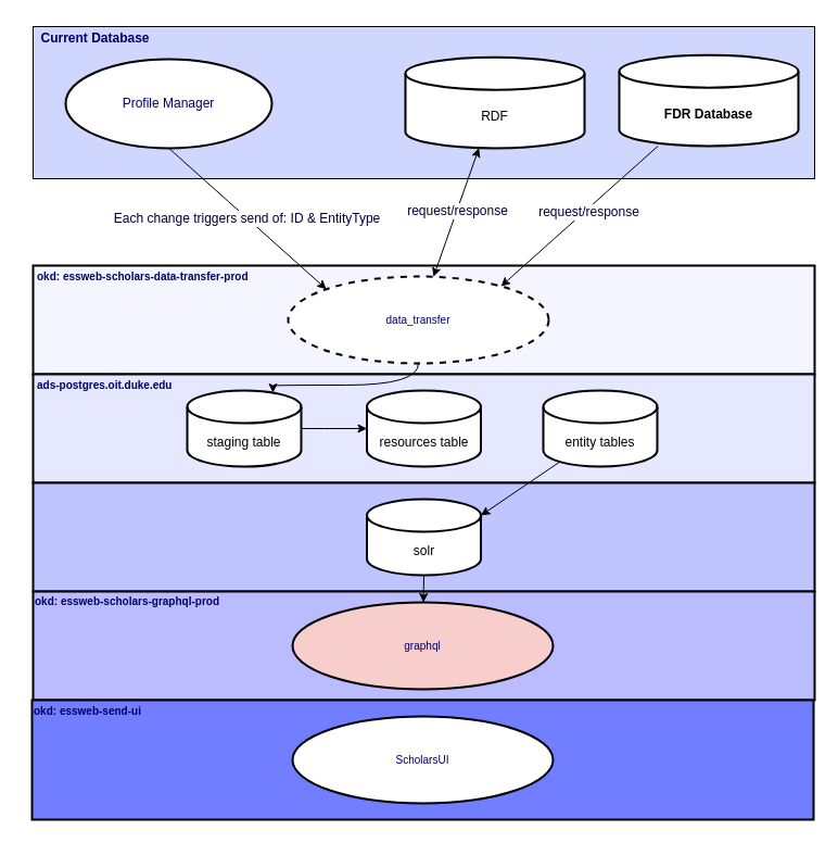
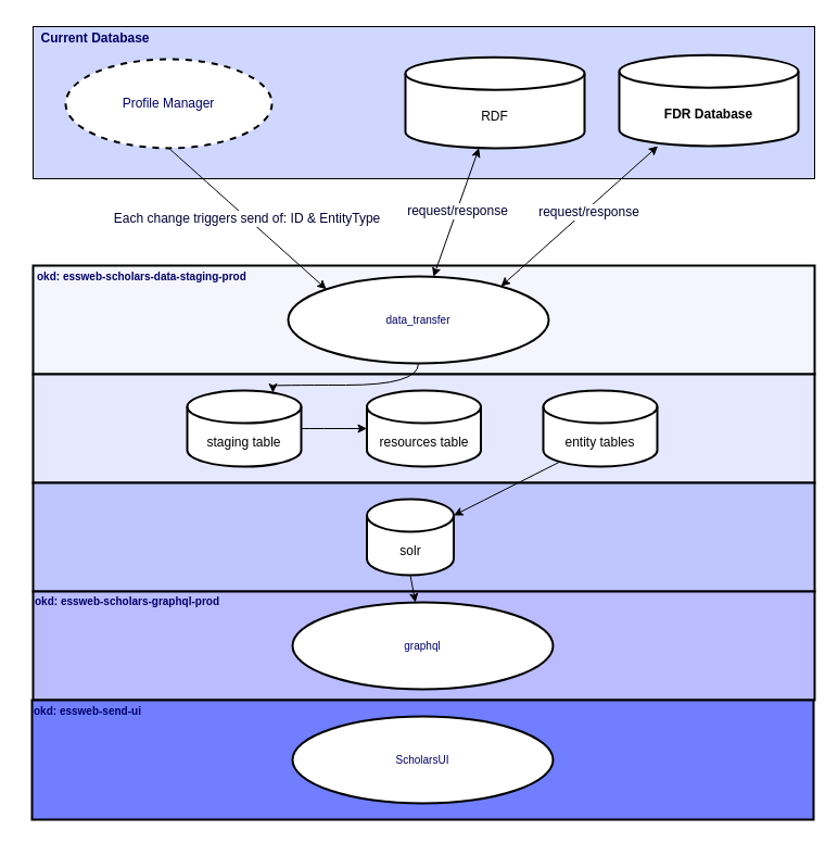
- <mxCell id="24" value="Profile Manager" style="ellipse;whiteSpace=wrap;html=1;rounded=0;labelBackgroundColor=none;labelBorderColor=none;fontFamily=Helvetica;fontSize=12;fontColor=#000066;strokeWidth=2;fillColor=#FFFFFF;" vertex="1" parent="1"><mxGeometry x="60" y="54.01" width="190" height="81.87" as="geometry" /></mxCell>
+ <mxCell id="24" value="Profile Manager" style="ellipse;whiteSpace=wrap;html=1;rounded=0;labelBackgroundColor=none;labelBorderColor=none;fontFamily=Helvetica;fontSize=12;fontColor=#000066;strokeWidth=2;fillColor=#FFFFFF;dashed=1;" vertex="1" parent="1"><mxGeometry x="60" y="54.01" width="190" height="81.87" as="geometry" /></mxCell>
- <mxCell id="29" value="" style="endArrow=none;startArrow=classic;html=1;rounded=0;fontFamily=Helvetica;fontSize=12;fontColor=#000033;curved=1;exitX=0.817;exitY=0.113;exitDx=0;exitDy=0;exitPerimeter=0;" edge="1" parent="1" source="3" target="8"><mxGeometry width="50" height="50" relative="1" as="geometry"><mxPoint x="360" y="294" as="sourcePoint" /><mxPoint x="410" y="244" as="targetPoint" /></mxGeometry></mxCell>
+ <mxCell id="29" value="" style="endArrow=classic;startArrow=classic;html=1;rounded=0;fontFamily=Helvetica;fontSize=12;fontColor=#000033;curved=1;exitX=0.817;exitY=0.113;exitDx=0;exitDy=0;exitPerimeter=0;" edge="1" parent="1" source="3" target="8"><mxGeometry width="50" height="50" relative="1" as="geometry"><mxPoint x="360" y="294" as="sourcePoint" /><mxPoint x="410" y="244" as="targetPoint" /></mxGeometry></mxCell>
- <mxCell id="9" value="okd: essweb-scholars-data-transfer-prod" style="text;html=1;align=left;verticalAlign=middle;resizable=0;points=[];autosize=1;strokeColor=none;fillColor=none;fontSize=10;fontStyle=1;fontColor=#000066;" vertex="1" parent="1"><mxGeometry x="32" y="244" width="210" height="20" as="geometry" /></mxCell>
+ <mxCell id="9" value="okd: essweb-scholars-data-staging-prod" style="text;html=1;align=left;verticalAlign=middle;resizable=0;points=[];autosize=1;strokeColor=none;fillColor=none;fontSize=10;fontStyle=1;fontColor=#000066;" vertex="1" parent="1"><mxGeometry x="32" y="244" width="210" height="20" as="geometry" /></mxCell>
- <mxCell id="3" value="&lt;div&gt;data_transfer&lt;/div&gt;" style="ellipse;whiteSpace=wrap;html=1;rounded=0;labelBackgroundColor=#FFFFFF;labelBorderColor=none;fontFamily=Helvetica;fontSize=10;fontColor=#000066;strokeWidth=2;fillColor=#FFFFFF;dashed=1;" vertex="1" parent="1"><mxGeometry x="265" y="254" width="240" height="80" as="geometry" /></mxCell>
+ <mxCell id="3" value="&lt;div&gt;data_transfer&lt;/div&gt;" style="ellipse;whiteSpace=wrap;html=1;rounded=0;labelBackgroundColor=#FFFFFF;labelBorderColor=none;fontFamily=Helvetica;fontSize=10;fontColor=#000066;strokeWidth=2;fillColor=#FFFFFF;" vertex="1" parent="1"><mxGeometry x="265" y="254" width="240" height="80" as="geometry" /></mxCell>
- <mxCell id="10" value="&lt;div align=&quot;left&quot;&gt;ads-postgres.oit.duke.edu&lt;/div&gt;" style="text;html=1;align=left;verticalAlign=middle;resizable=0;points=[];autosize=1;strokeColor=none;fillColor=none;fontSize=10;fontStyle=1;fontColor=#000066;" vertex="1" parent="1"><mxGeometry x="32" y="344" width="140" height="20" as="geometry" /></mxCell>
- <mxCell id="20" value="solr" style="shape=cylinder3;whiteSpace=wrap;html=1;boundedLbl=1;backgroundOutline=1;size=15;strokeWidth=2;" vertex="1" parent="1"><mxGeometry x="337.5" y="459" width="105" height="70" as="geometry" /></mxCell>
+ <mxCell id="20" value="solr" style="shape=cylinder3;whiteSpace=wrap;html=1;boundedLbl=1;backgroundOutline=1;size=15;strokeWidth=2;" vertex="1" parent="1"><mxGeometry x="337.5" y="459" width="80" height="70" as="geometry" /></mxCell>
- <mxCell id="23" value="graphql" style="ellipse;whiteSpace=wrap;html=1;rounded=0;labelBackgroundColor=none;labelBorderColor=none;fontFamily=Helvetica;fontSize=10;fontColor=#000066;strokeWidth=2;fillColor=#f8cecc;" vertex="1" parent="1"><mxGeometry x="269" y="554" width="240" height="80" as="geometry" /></mxCell>
+ <mxCell id="23" value="graphql" style="ellipse;whiteSpace=wrap;html=1;rounded=0;labelBackgroundColor=none;labelBorderColor=none;fontFamily=Helvetica;fontSize=10;fontColor=#000066;strokeWidth=2;fillColor=#FFFFFF;" vertex="1" parent="1"><mxGeometry x="269" y="554" width="240" height="80" as="geometry" /></mxCell>
